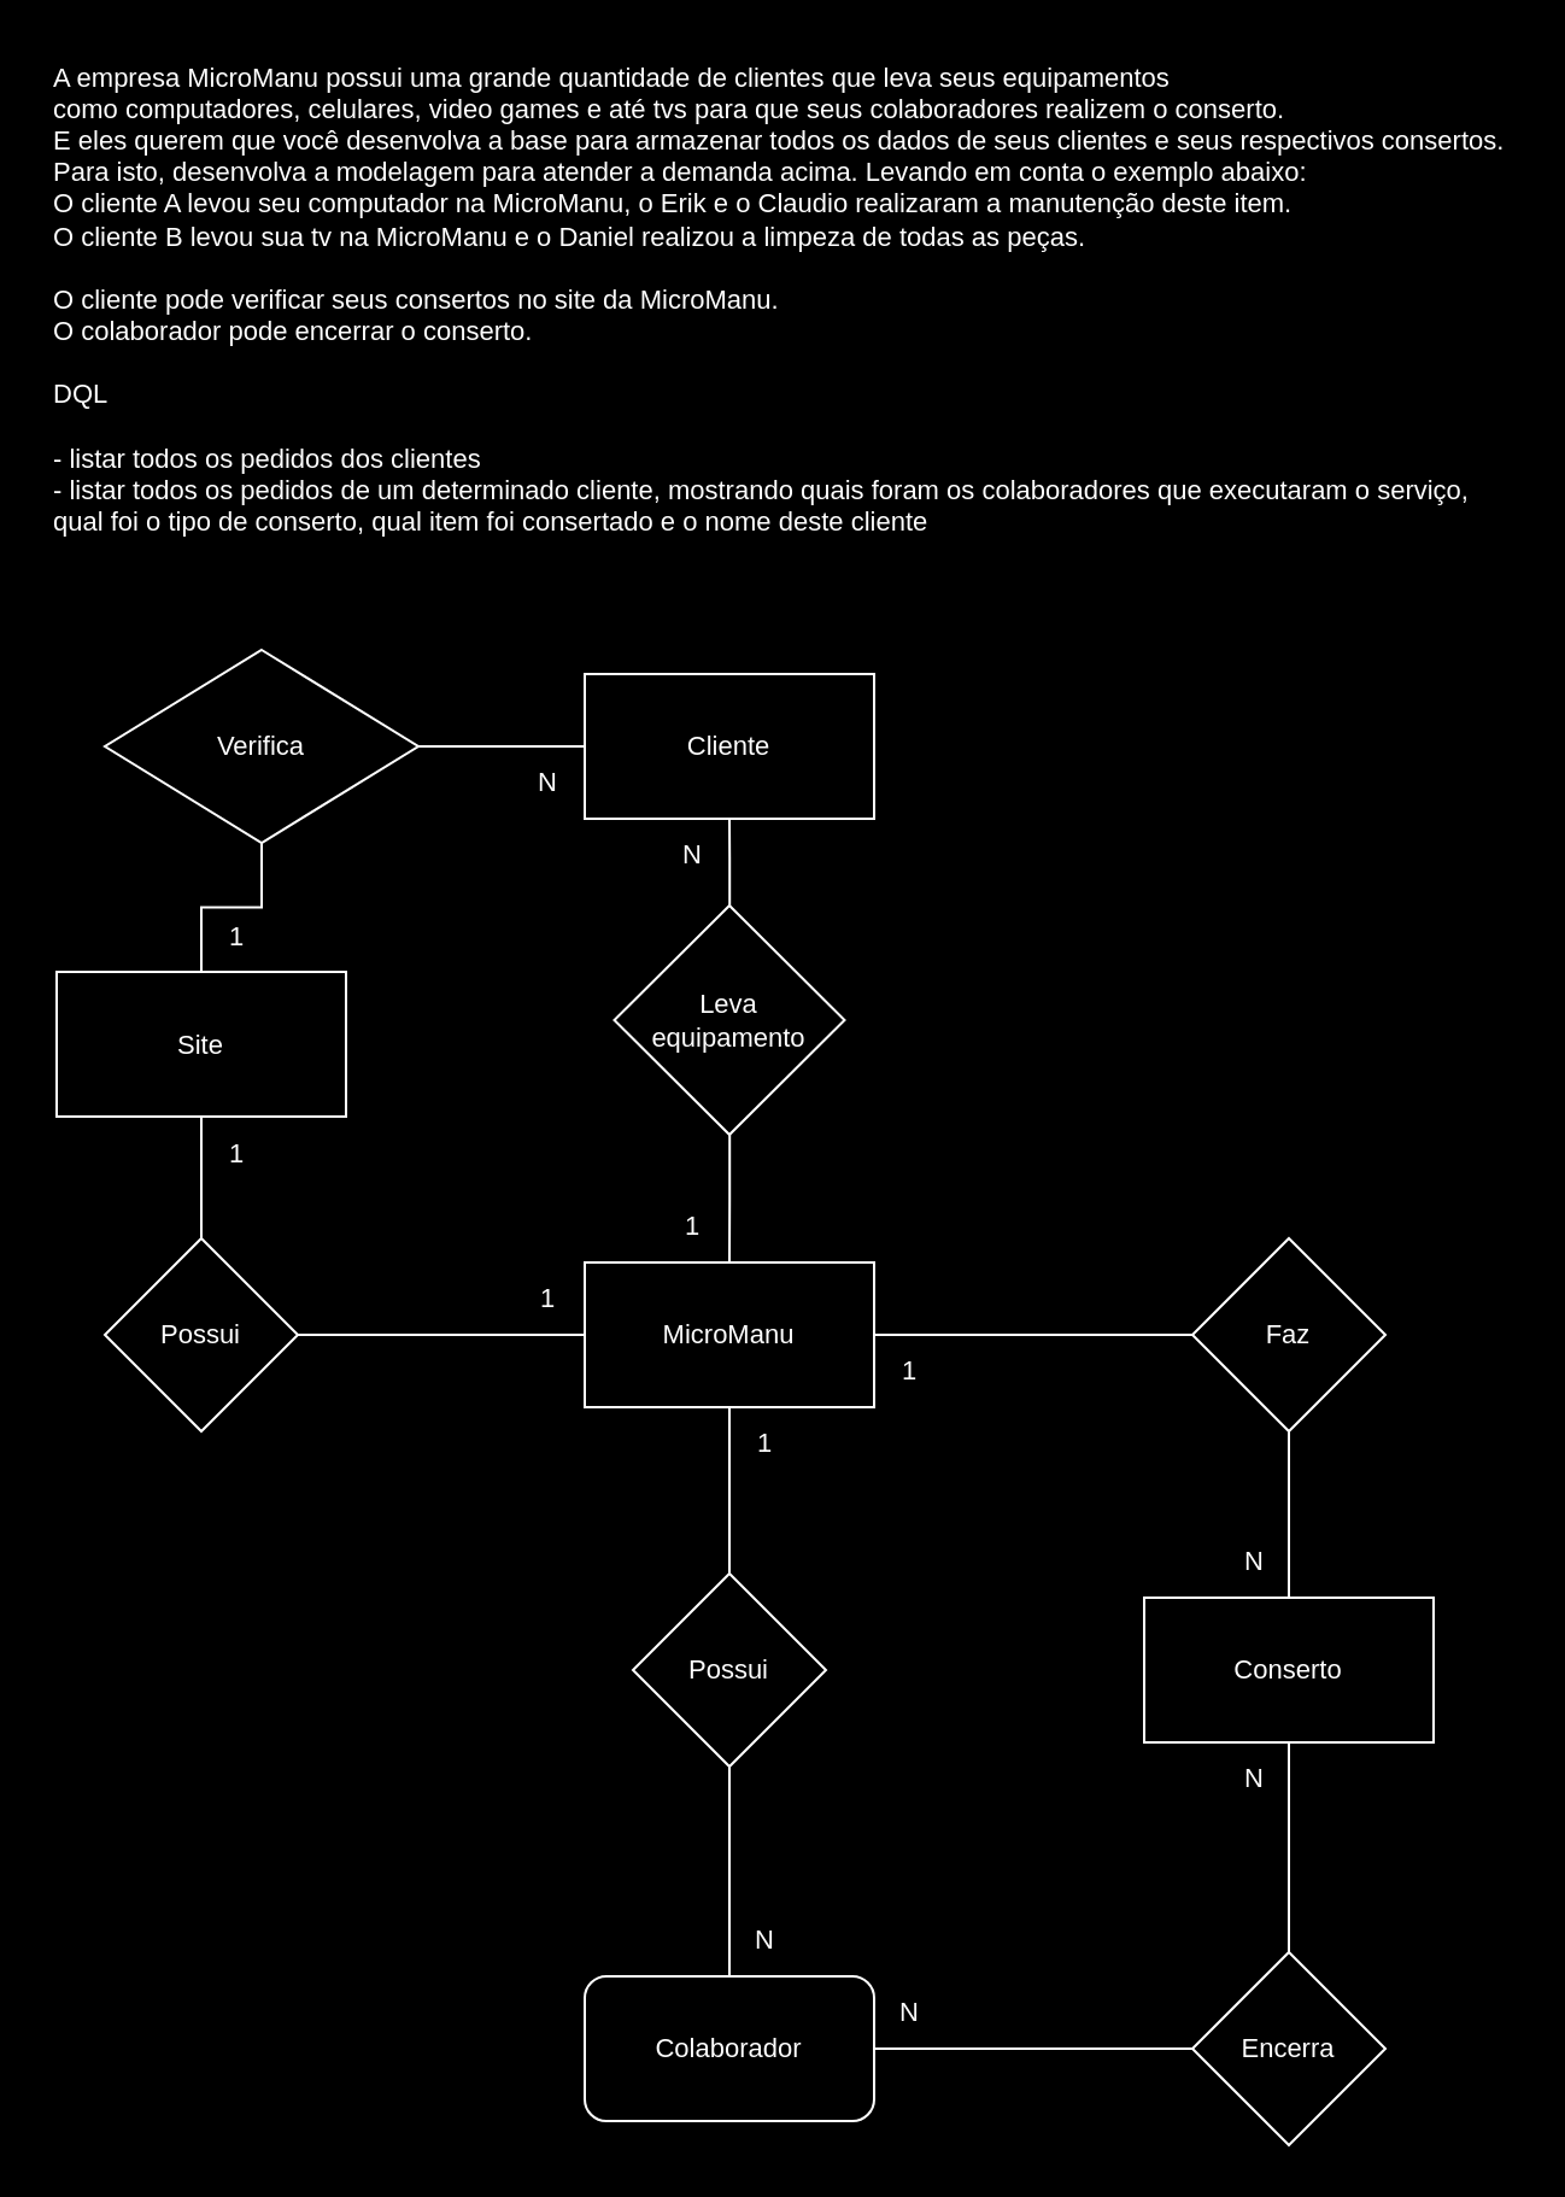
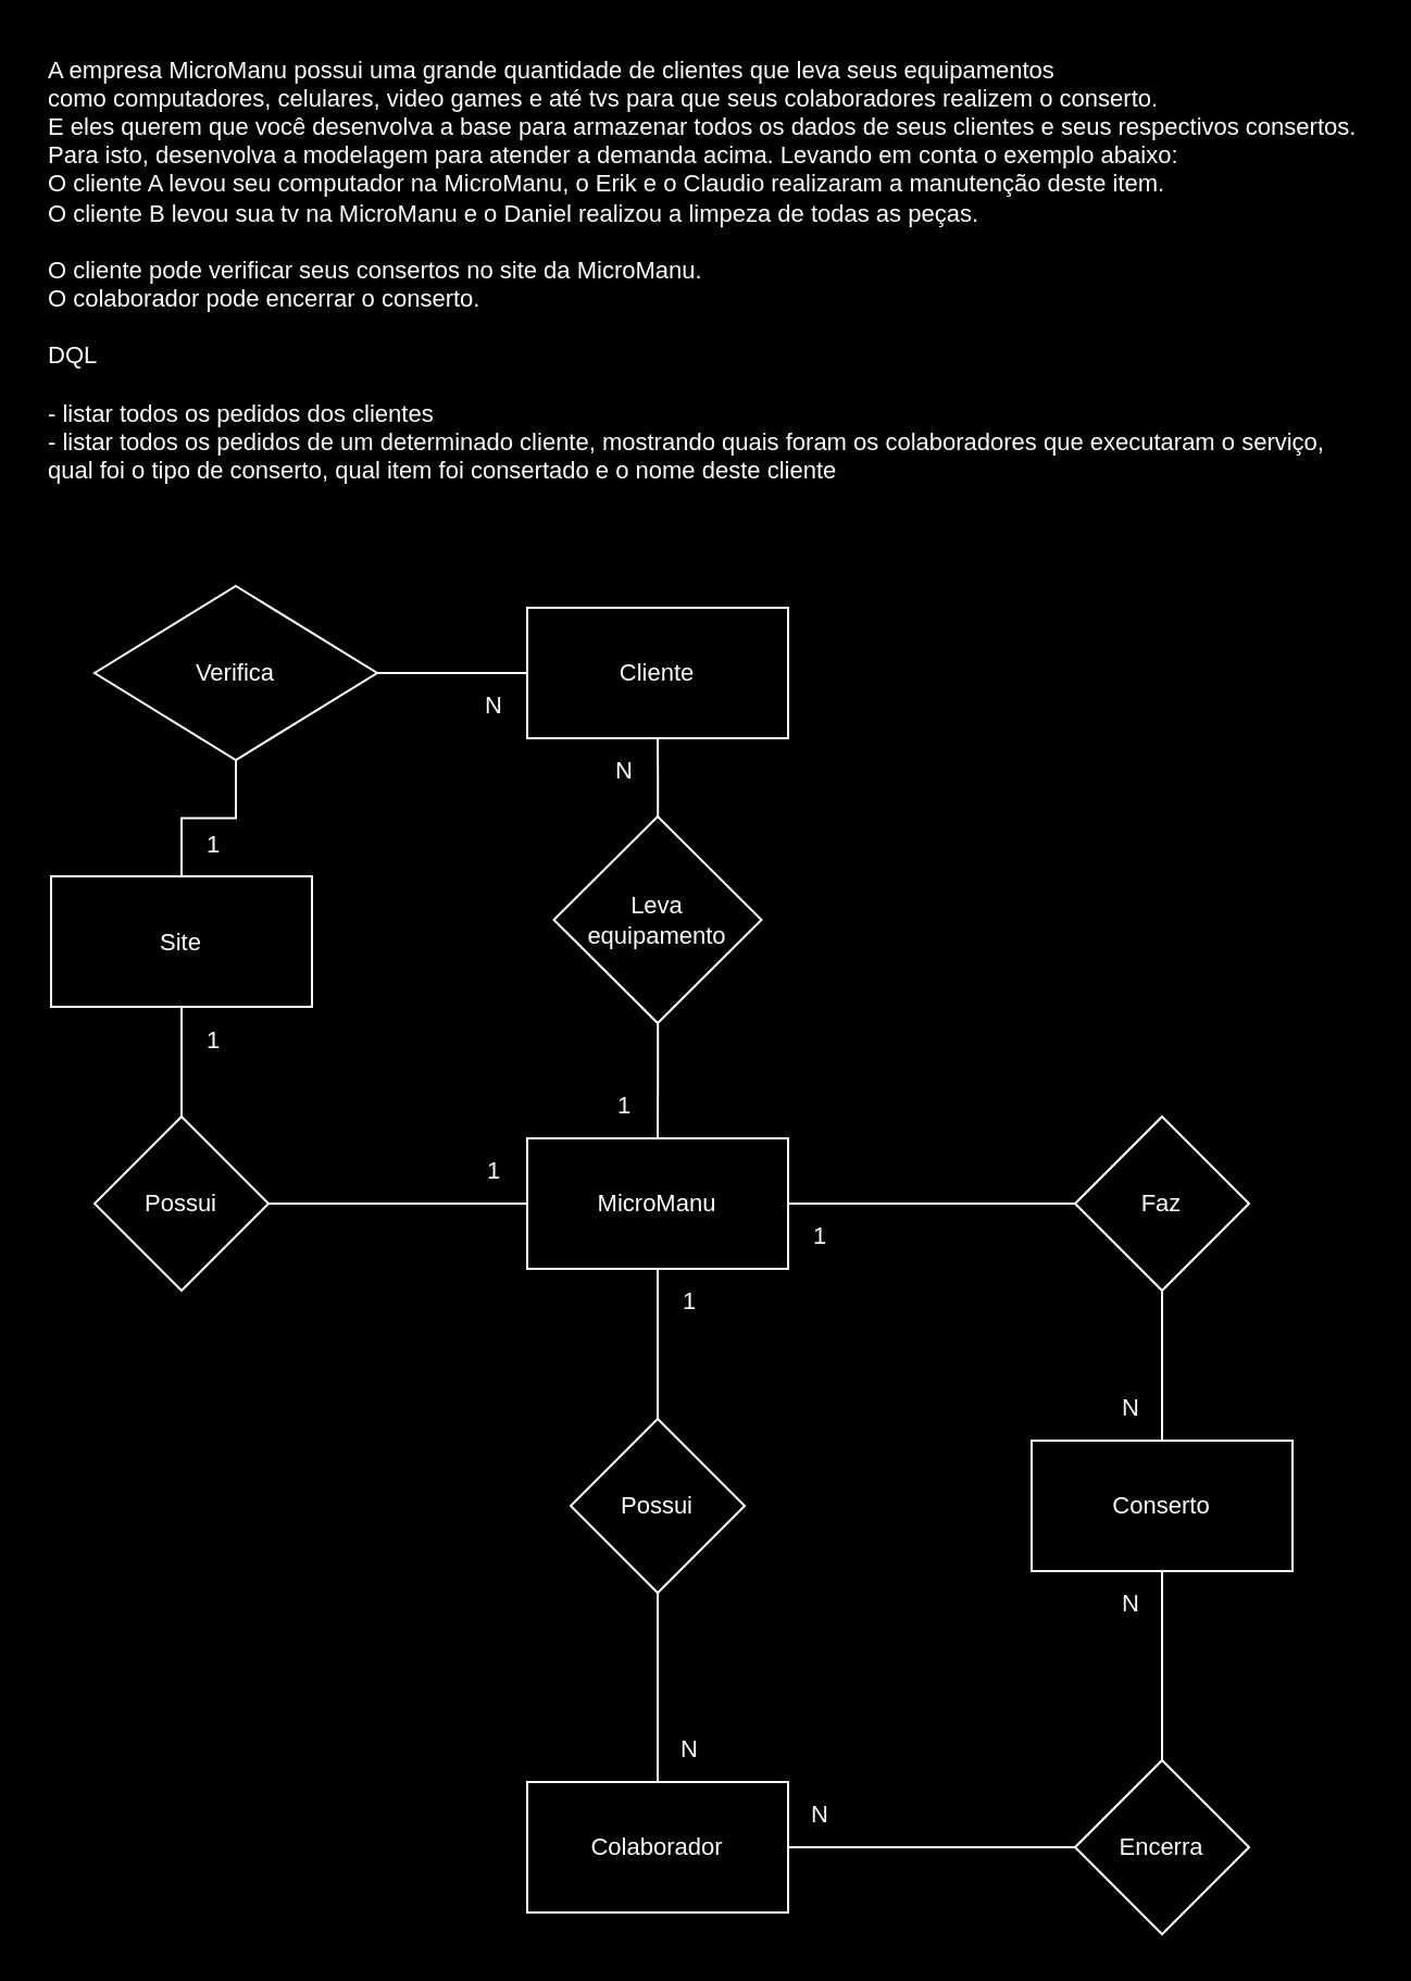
- <mxCell id="20" value="Colaborador" style="whiteSpace=wrap;html=1;labelBackgroundColor=none;strokeColor=#FFFFFF;fontFamily=Helvetica;fontSize=11;fontColor=#FFFFFF;fillColor=none;gradientColor=none;rounded=1;" vertex="1" parent="1"><mxGeometry x="242" y="819" width="120" height="60" as="geometry" /></mxCell>
+ <mxCell id="20" value="Colaborador" style="rounded=0;whiteSpace=wrap;html=1;labelBackgroundColor=none;strokeColor=#FFFFFF;fontFamily=Helvetica;fontSize=11;fontColor=#FFFFFF;fillColor=none;gradientColor=none;" vertex="1" parent="1"><mxGeometry x="242" y="819" width="120" height="60" as="geometry" /></mxCell>
